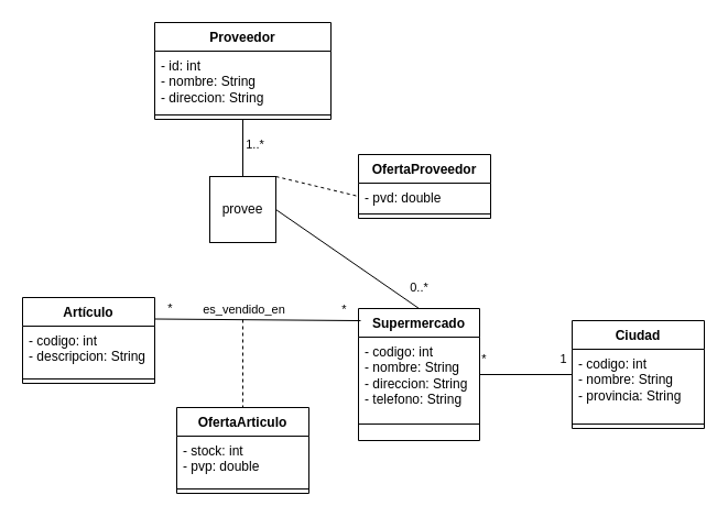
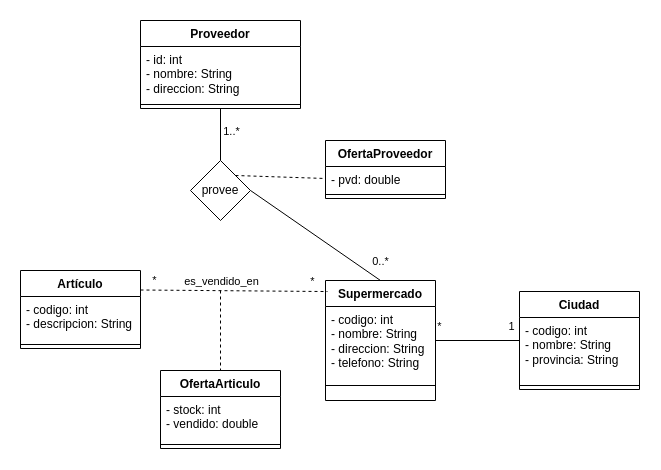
- <mxCell id="29" value="provee" style="whiteSpace=wrap;html=1;rounded=0;" vertex="1" parent="1"><mxGeometry x="190" y="160" width="60" height="60" as="geometry" /></mxCell>
+ <mxCell id="29" value="provee" style="rhombus;whiteSpace=wrap;html=1;" vertex="1" parent="1"><mxGeometry x="190" y="160" width="60" height="60" as="geometry" /></mxCell>
- <mxCell id="14" value="" style="endArrow=none;startArrow=none;endFill=1;startFill=0;html=1;rounded=0;exitX=1;exitY=0.25;exitDx=0;exitDy=0;entryX=0.018;entryY=0.092;entryDx=0;entryDy=0;entryPerimeter=0;" parent="1" source="11" target="2" edge="1"><mxGeometry width="160" relative="1" as="geometry"><mxPoint x="120" y="400" as="sourcePoint" /><mxPoint x="280" y="400" as="targetPoint" /></mxGeometry></mxCell>
+ <mxCell id="14" value="" style="endArrow=none;startArrow=none;endFill=1;startFill=0;html=1;rounded=0;exitX=1;exitY=0.25;exitDx=0;exitDy=0;entryX=0.018;entryY=0.092;entryDx=0;entryDy=0;entryPerimeter=0;dashed=1;" parent="1" source="11" target="2" edge="1"><mxGeometry width="160" relative="1" as="geometry"><mxPoint x="120" y="400" as="sourcePoint" /><mxPoint x="280" y="400" as="targetPoint" /></mxGeometry></mxCell>
- <mxCell id="19" value="- stock: int&lt;div&gt;- pvp: double&lt;/div&gt;" style="text;strokeColor=none;fillColor=none;align=left;verticalAlign=top;spacingLeft=4;spacingRight=4;overflow=hidden;rotatable=0;points=[[0,0.5],[1,0.5]];portConstraint=eastwest;whiteSpace=wrap;html=1;" parent="18" vertex="1"><mxGeometry y="26" width="120" height="44" as="geometry" /></mxCell>
+ <mxCell id="19" value="- stock: int&lt;div&gt;- vendido: double&lt;/div&gt;" style="text;strokeColor=none;fillColor=none;align=left;verticalAlign=top;spacingLeft=4;spacingRight=4;overflow=hidden;rotatable=0;points=[[0,0.5],[1,0.5]];portConstraint=eastwest;whiteSpace=wrap;html=1;" parent="18" vertex="1"><mxGeometry y="26" width="120" height="44" as="geometry" /></mxCell>
